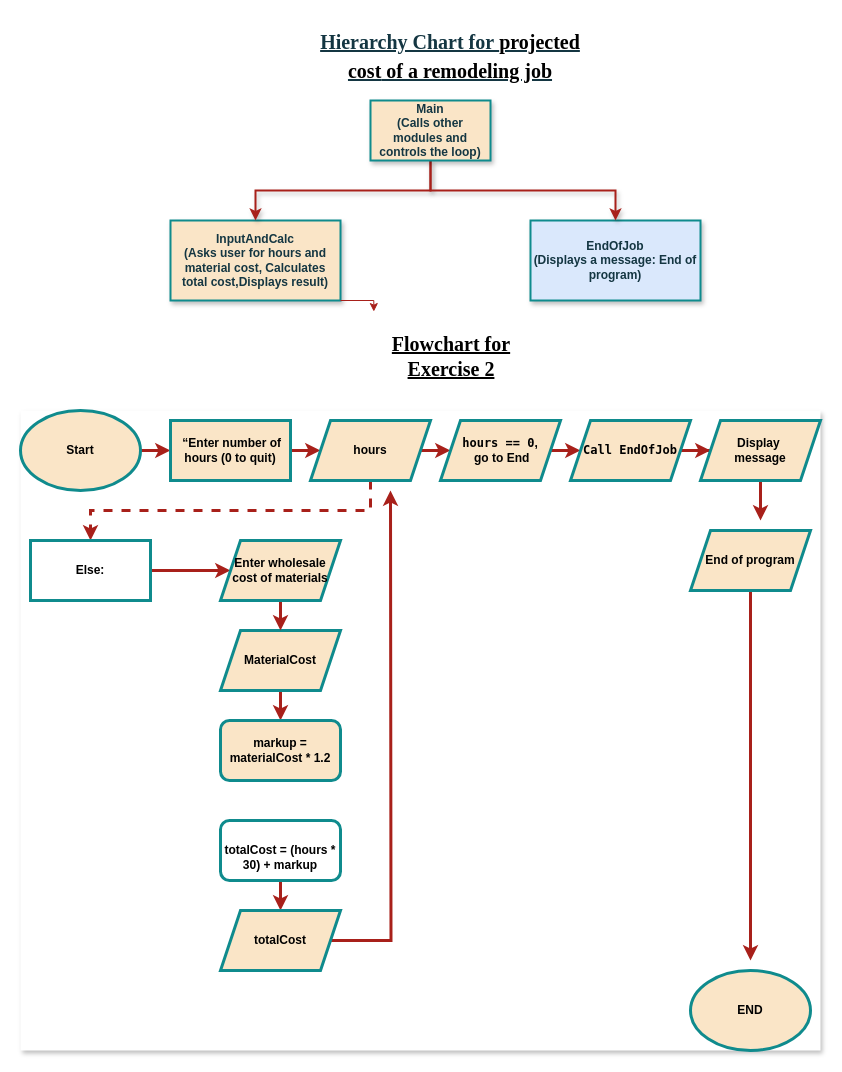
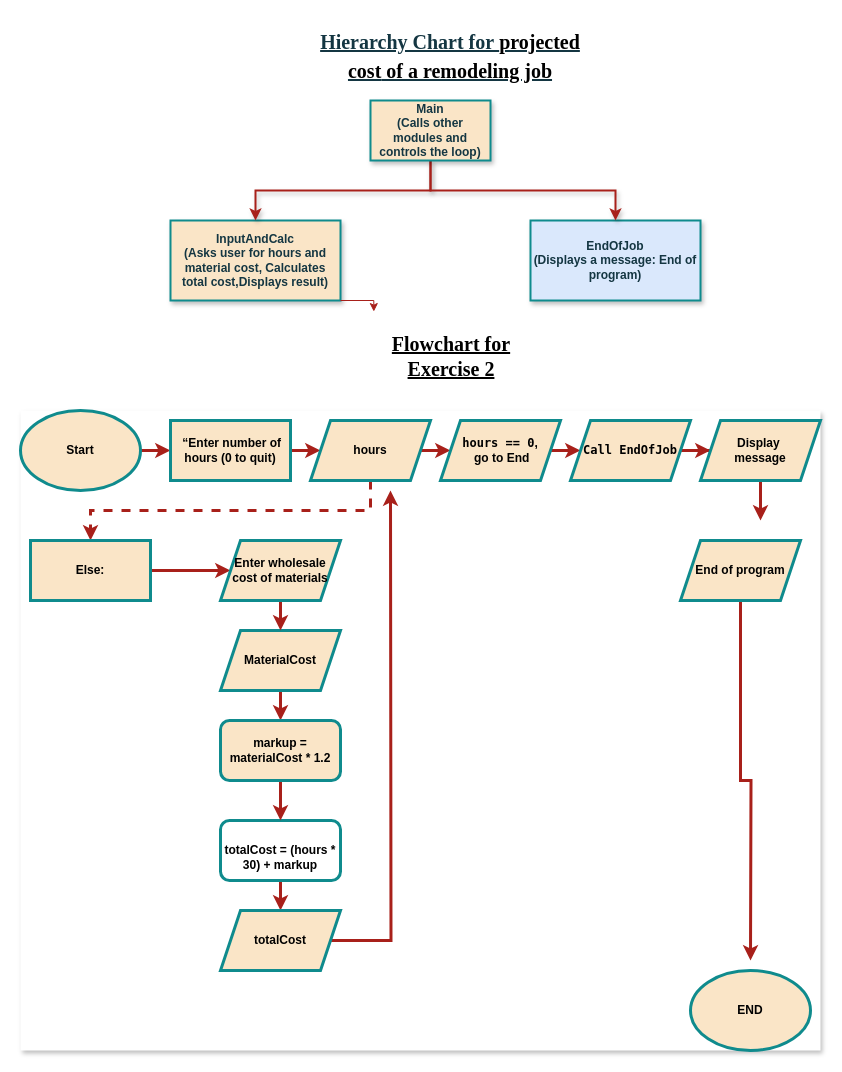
- <mxCell id="38" value="End of program" style="shape=parallelogram;perimeter=parallelogramPerimeter;whiteSpace=wrap;html=1;fixedSize=1;strokeColor=#0F8B8D;fontColor=default;fillColor=#FAE5C7;fontStyle=1;textShadow=0;labelBorderColor=none;strokeWidth=3;" vertex="1" parent="10"><mxGeometry x="670" y="120" width="120" height="60" as="geometry" /></mxCell>
+ <mxCell id="38" value="End of program" style="shape=parallelogram;perimeter=parallelogramPerimeter;whiteSpace=wrap;html=1;fixedSize=1;strokeColor=#0F8B8D;fontColor=default;fillColor=#FAE5C7;fontStyle=1;textShadow=0;labelBorderColor=none;strokeWidth=3;" vertex="1" parent="10"><mxGeometry x="660" y="130" width="120" height="60" as="geometry" /></mxCell>
- <mxCell id="19" value="Else:" style="rounded=0;whiteSpace=wrap;html=1;strokeColor=#0F8B8D;fontColor=default;fillColor=#ffffff;fontStyle=1;textShadow=0;labelBorderColor=none;strokeWidth=3;" vertex="1" parent="10"><mxGeometry x="10" y="130" width="120" height="60" as="geometry" /></mxCell>
+ <mxCell id="19" value="Else:" style="rounded=0;whiteSpace=wrap;html=1;strokeColor=#0F8B8D;fontColor=default;fillColor=#FAE5C7;fontStyle=1;textShadow=0;labelBorderColor=none;strokeWidth=3;" vertex="1" parent="10"><mxGeometry x="10" y="130" width="120" height="60" as="geometry" /></mxCell>
+ <mxCell id="33" style="edgeStyle=orthogonalEdgeStyle;rounded=0;orthogonalLoop=1;jettySize=auto;html=1;exitX=0.5;exitY=1;exitDx=0;exitDy=0;entryX=0.5;entryY=0;entryDx=0;entryDy=0;strokeColor=#A8201A;fontColor=default;fillColor=#FAE5C7;fontStyle=1;textShadow=0;labelBorderColor=none;strokeWidth=3;" edge="1" parent="10" source="34" target="32"><mxGeometry relative="1" as="geometry" /></mxCell>
